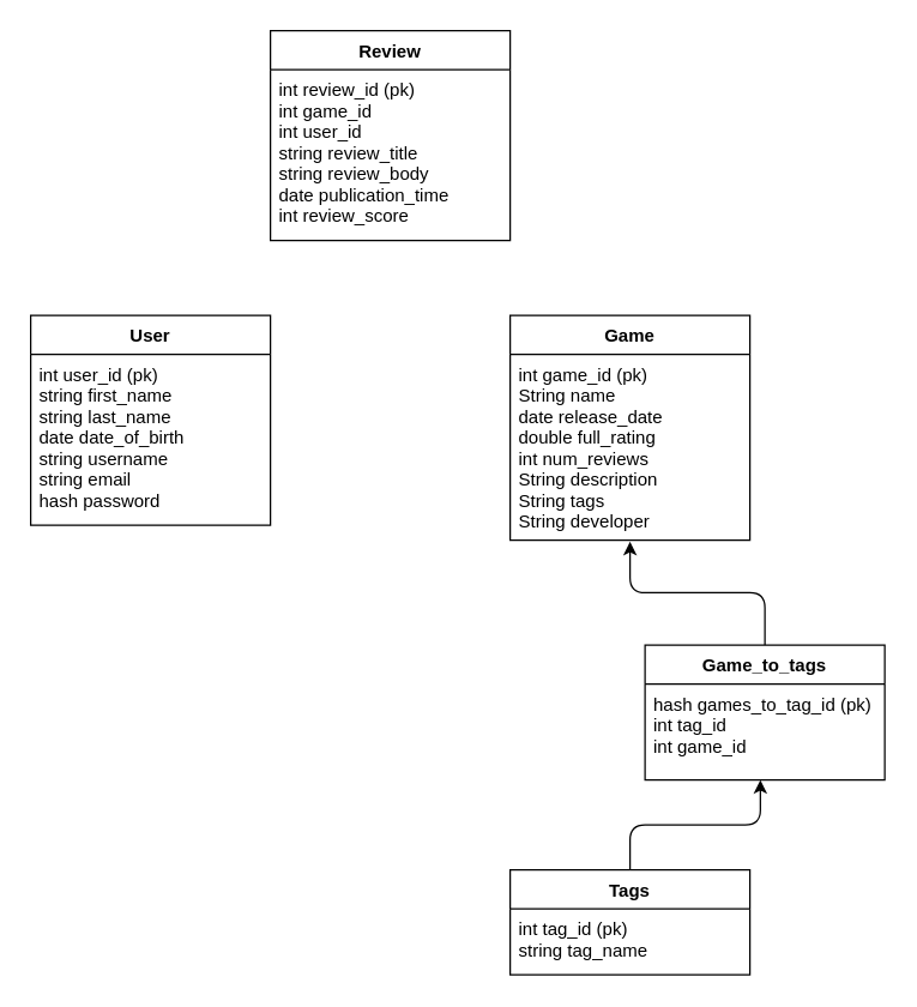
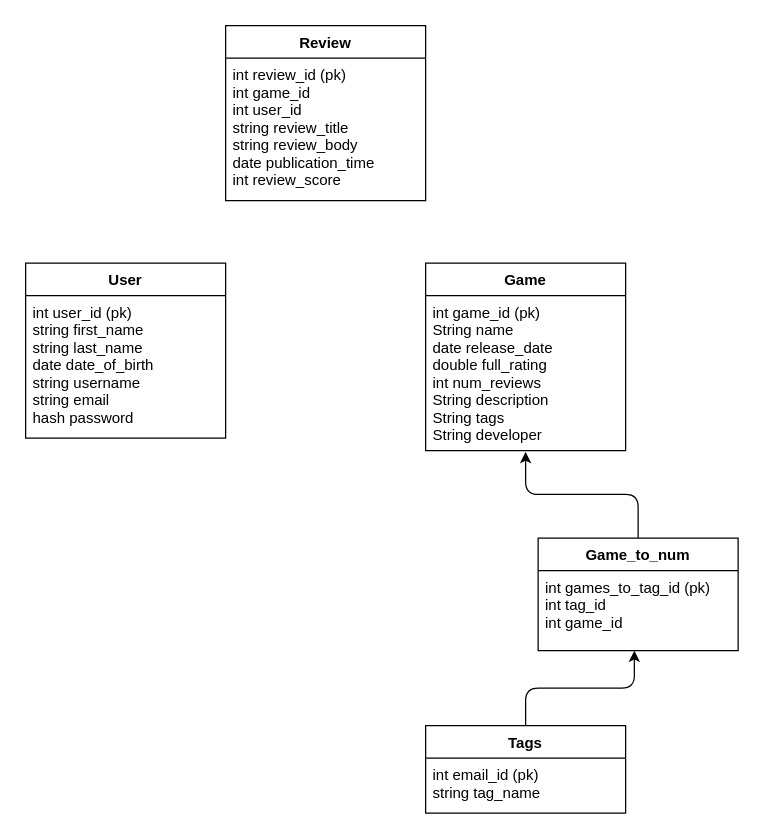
- <mxCell id="12" value="Game_to_tags" style="swimlane;fontStyle=1;align=center;verticalAlign=top;childLayout=stackLayout;horizontal=1;startSize=26;horizontalStack=0;resizeParent=1;resizeParentMax=0;resizeLast=0;collapsible=1;marginBottom=0;" vertex="1" parent="1"><mxGeometry x="430" y="430" width="160" height="90" as="geometry" /></mxCell>
+ <mxCell id="12" value="Game_to_num" style="swimlane;fontStyle=1;align=center;verticalAlign=top;childLayout=stackLayout;horizontal=1;startSize=26;horizontalStack=0;resizeParent=1;resizeParentMax=0;resizeLast=0;collapsible=1;marginBottom=0;" vertex="1" parent="1"><mxGeometry x="430" y="430" width="160" height="90" as="geometry" /></mxCell>
- <mxCell id="13" value="hash games_to_tag_id (pk)&#10;int tag_id &#10;int game_id" style="text;strokeColor=none;fillColor=none;align=left;verticalAlign=top;spacingLeft=4;spacingRight=4;overflow=hidden;rotatable=0;points=[[0,0.5],[1,0.5]];portConstraint=eastwest;" vertex="1" parent="12"><mxGeometry y="26" width="160" height="64" as="geometry" /></mxCell>
+ <mxCell id="13" value="int games_to_tag_id (pk)&#10;int tag_id &#10;int game_id" style="text;strokeColor=none;fillColor=none;align=left;verticalAlign=top;spacingLeft=4;spacingRight=4;overflow=hidden;rotatable=0;points=[[0,0.5],[1,0.5]];portConstraint=eastwest;" vertex="1" parent="12"><mxGeometry y="26" width="160" height="64" as="geometry" /></mxCell>
- <mxCell id="10" value="int tag_id (pk)&#10;string tag_name" style="text;strokeColor=none;fillColor=none;align=left;verticalAlign=top;spacingLeft=4;spacingRight=4;overflow=hidden;rotatable=0;points=[[0,0.5],[1,0.5]];portConstraint=eastwest;" vertex="1" parent="9"><mxGeometry y="26" width="160" height="44" as="geometry" /></mxCell>
+ <mxCell id="10" value="int email_id (pk)&#10;string tag_name" style="text;strokeColor=none;fillColor=none;align=left;verticalAlign=top;spacingLeft=4;spacingRight=4;overflow=hidden;rotatable=0;points=[[0,0.5],[1,0.5]];portConstraint=eastwest;" vertex="1" parent="9"><mxGeometry y="26" width="160" height="44" as="geometry" /></mxCell>
